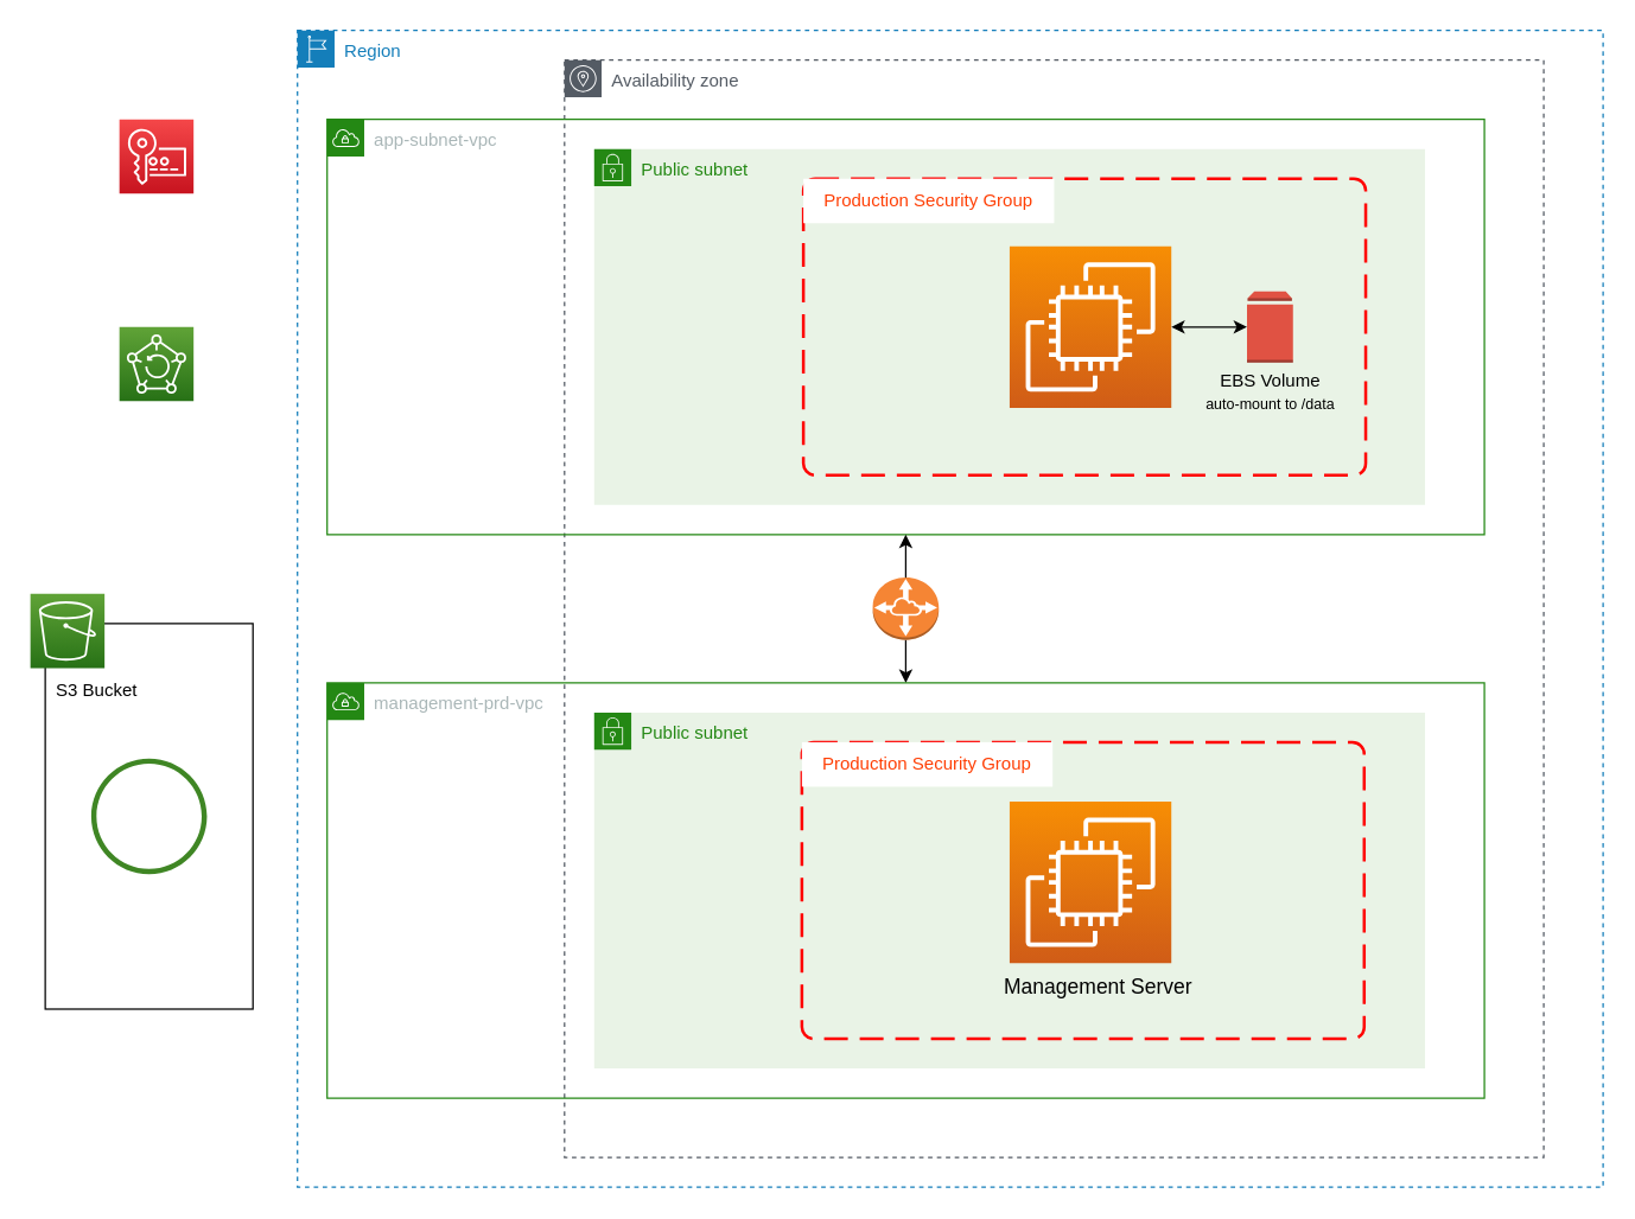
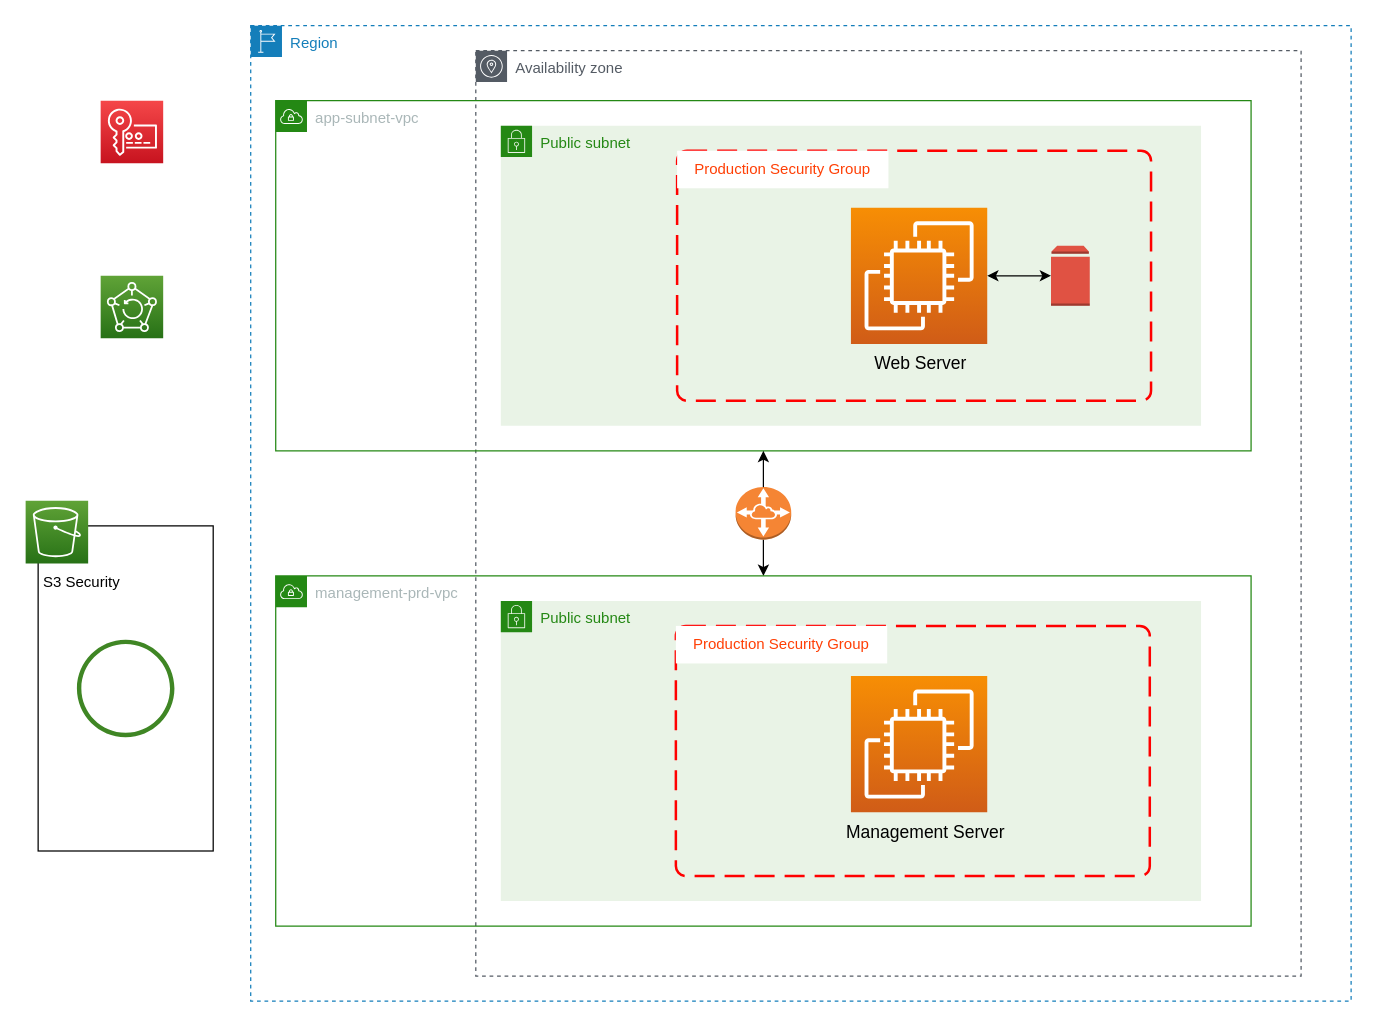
- <mxCell id="15" value="EBS Volume&lt;br&gt;&lt;font style=&quot;font-size: 10px;&quot;&gt;auto-mount to /data&lt;/font&gt;" style="text;html=1;strokeColor=none;fillColor=none;align=center;verticalAlign=middle;whiteSpace=wrap;rounded=0;labelBackgroundColor=none;fontSize=12;fontColor=#000000;" vertex="1" parent="8"><mxGeometry x="264.5" y="124" width="100" height="40" as="geometry" /></mxCell>
+ <mxCell id="13" value="Web Server" style="text;html=1;strokeColor=none;fillColor=none;align=center;verticalAlign=middle;whiteSpace=wrap;rounded=0;labelBackgroundColor=none;fontSize=14;fontColor=#000000;" vertex="1" parent="11"><mxGeometry x="1" y="109.5" width="110" height="30" as="geometry" /></mxCell>
- <mxCell id="38" value="S3 Bucket" style="text;html=1;strokeColor=none;fillColor=none;align=center;verticalAlign=middle;whiteSpace=wrap;rounded=0;labelBackgroundColor=none;fontSize=12;fontColor=#000000;container=0;" vertex="1" parent="34"><mxGeometry y="50" width="90" height="30" as="geometry" /></mxCell>
+ <mxCell id="38" value="S3 Security" style="text;html=1;strokeColor=none;fillColor=none;align=center;verticalAlign=middle;whiteSpace=wrap;rounded=0;labelBackgroundColor=none;fontSize=12;fontColor=#000000;container=0;" vertex="1" parent="34"><mxGeometry y="50" width="90" height="30" as="geometry" /></mxCell>
